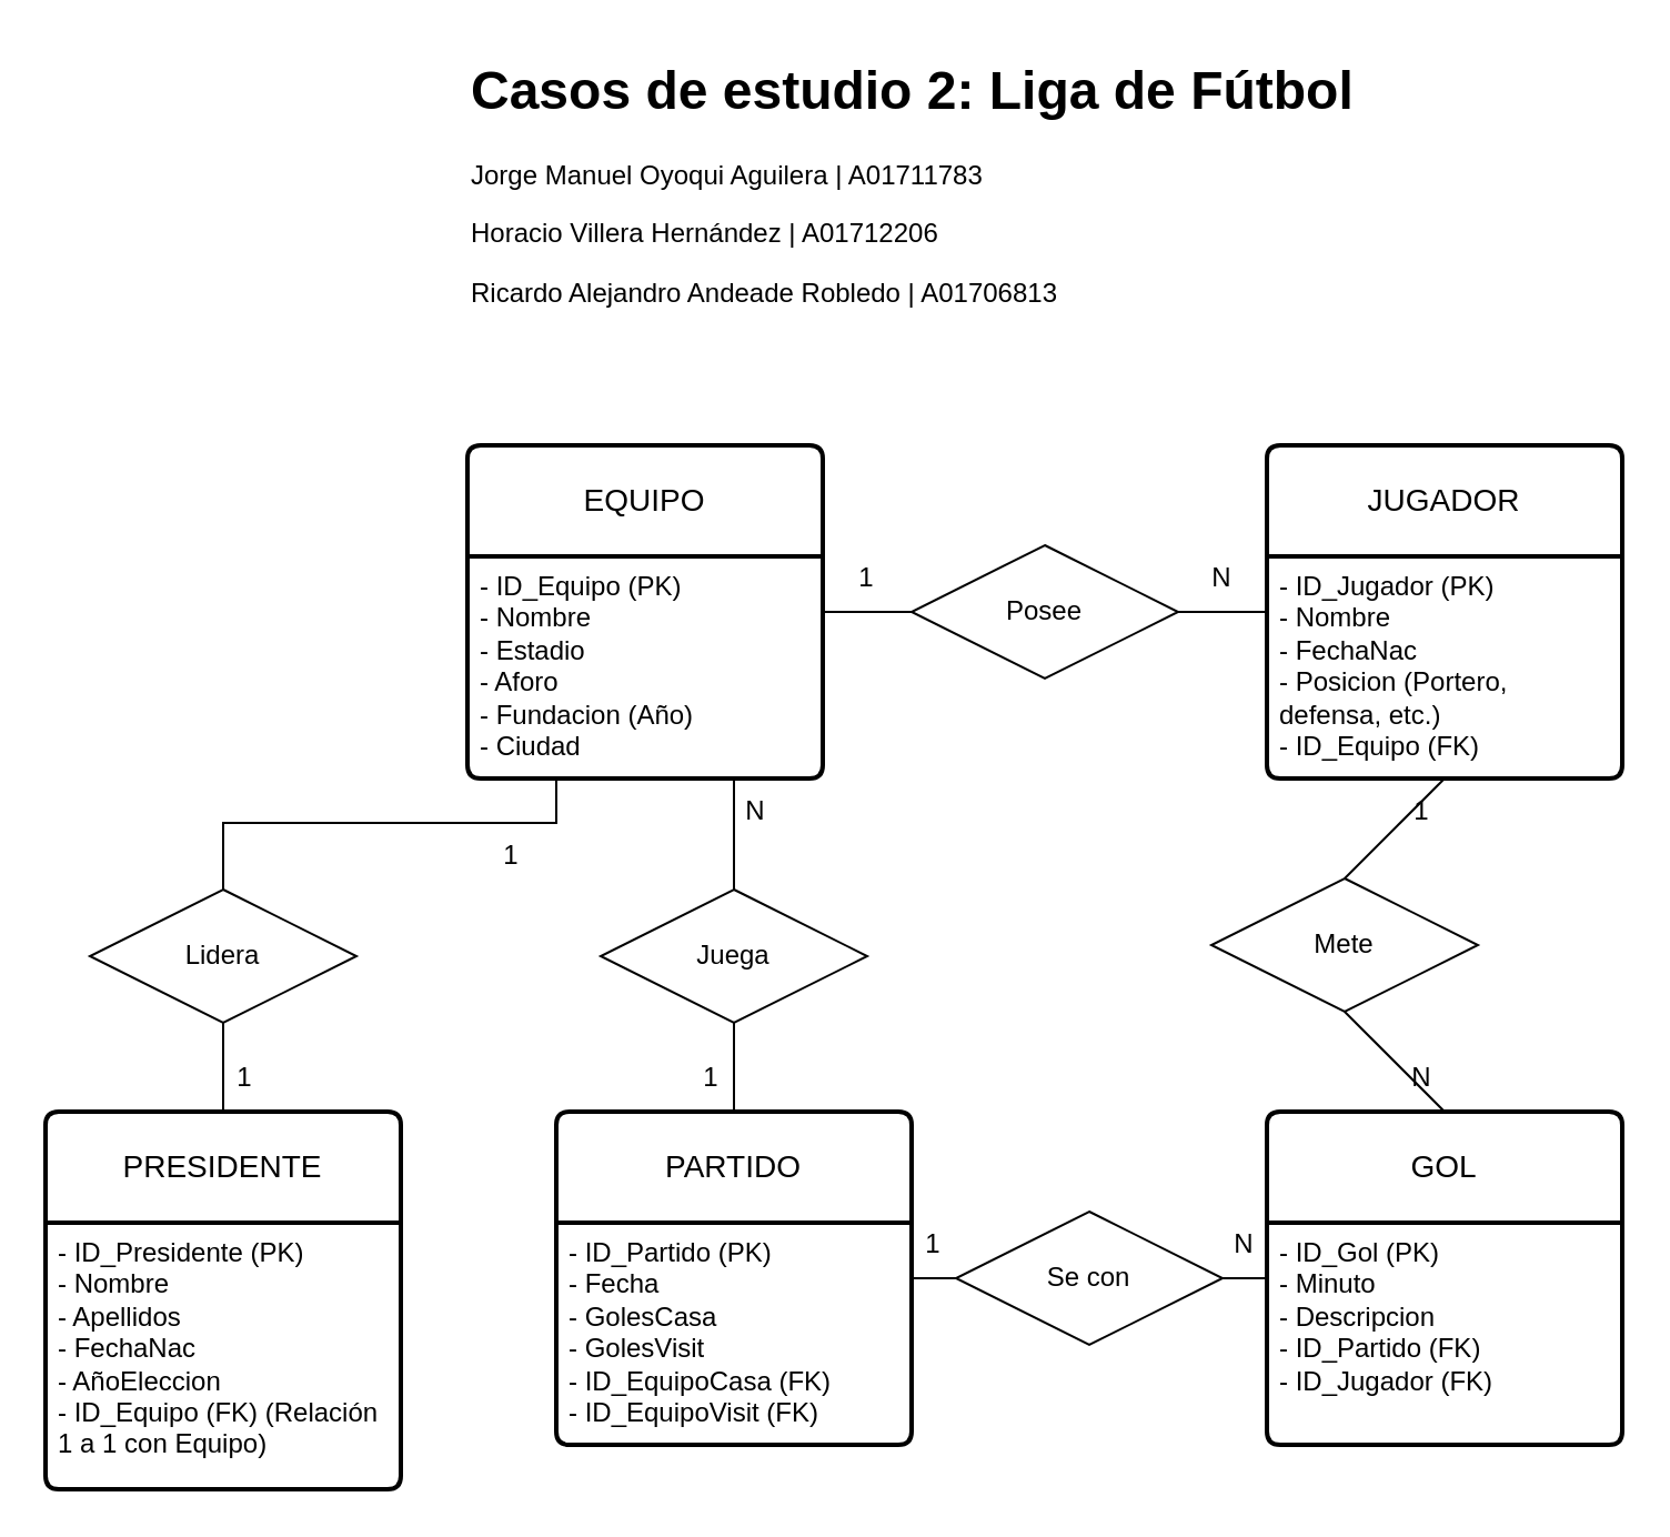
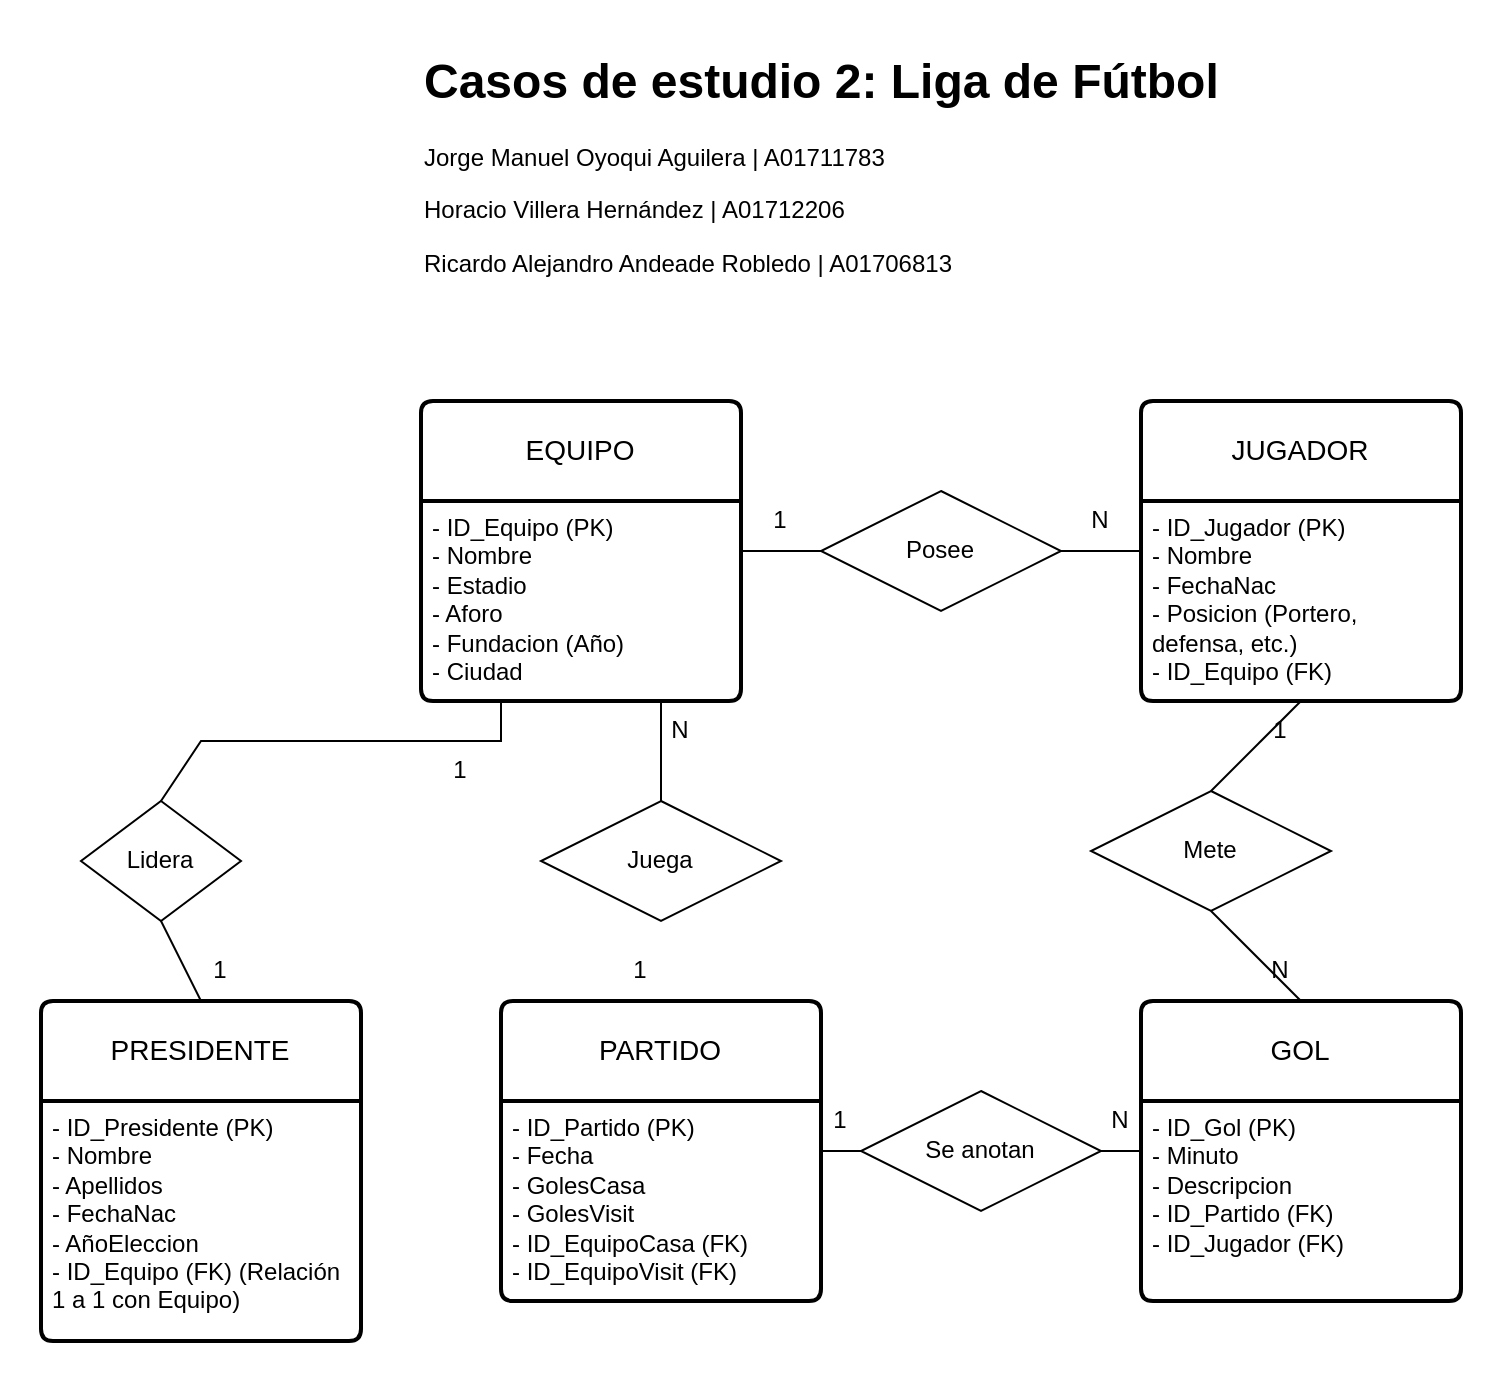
- <mxCell id="17" value="Lidera" style="shape=rhombus;perimeter=rhombusPerimeter;whiteSpace=wrap;html=1;align=center;" vertex="1" parent="1"><mxGeometry x="40" y="400" width="120" height="60" as="geometry" /></mxCell>
+ <mxCell id="17" value="Lidera" style="shape=rhombus;perimeter=rhombusPerimeter;whiteSpace=wrap;html=1;align=center;" vertex="1" parent="1"><mxGeometry x="40" y="400" width="80" height="60" as="geometry" /></mxCell>
- <mxCell id="23" value="" style="endArrow=none;html=1;rounded=0;entryX=0.5;entryY=1;entryDx=0;entryDy=0;exitX=0.5;exitY=0;exitDx=0;exitDy=0;" edge="1" parent="1" source="8" target="22"><mxGeometry width="50" height="50" relative="1" as="geometry"><mxPoint x="120" y="500" as="sourcePoint" /><mxPoint x="170" y="450" as="targetPoint" /></mxGeometry></mxCell>
- <mxCell id="32" value="Se con" style="shape=rhombus;perimeter=rhombusPerimeter;whiteSpace=wrap;html=1;align=center;" vertex="1" parent="1"><mxGeometry x="430" y="545" width="120" height="60" as="geometry" /></mxCell>
+ <mxCell id="32" value="Se anotan" style="shape=rhombus;perimeter=rhombusPerimeter;whiteSpace=wrap;html=1;align=center;" vertex="1" parent="1"><mxGeometry x="430" y="545" width="120" height="60" as="geometry" /></mxCell>
